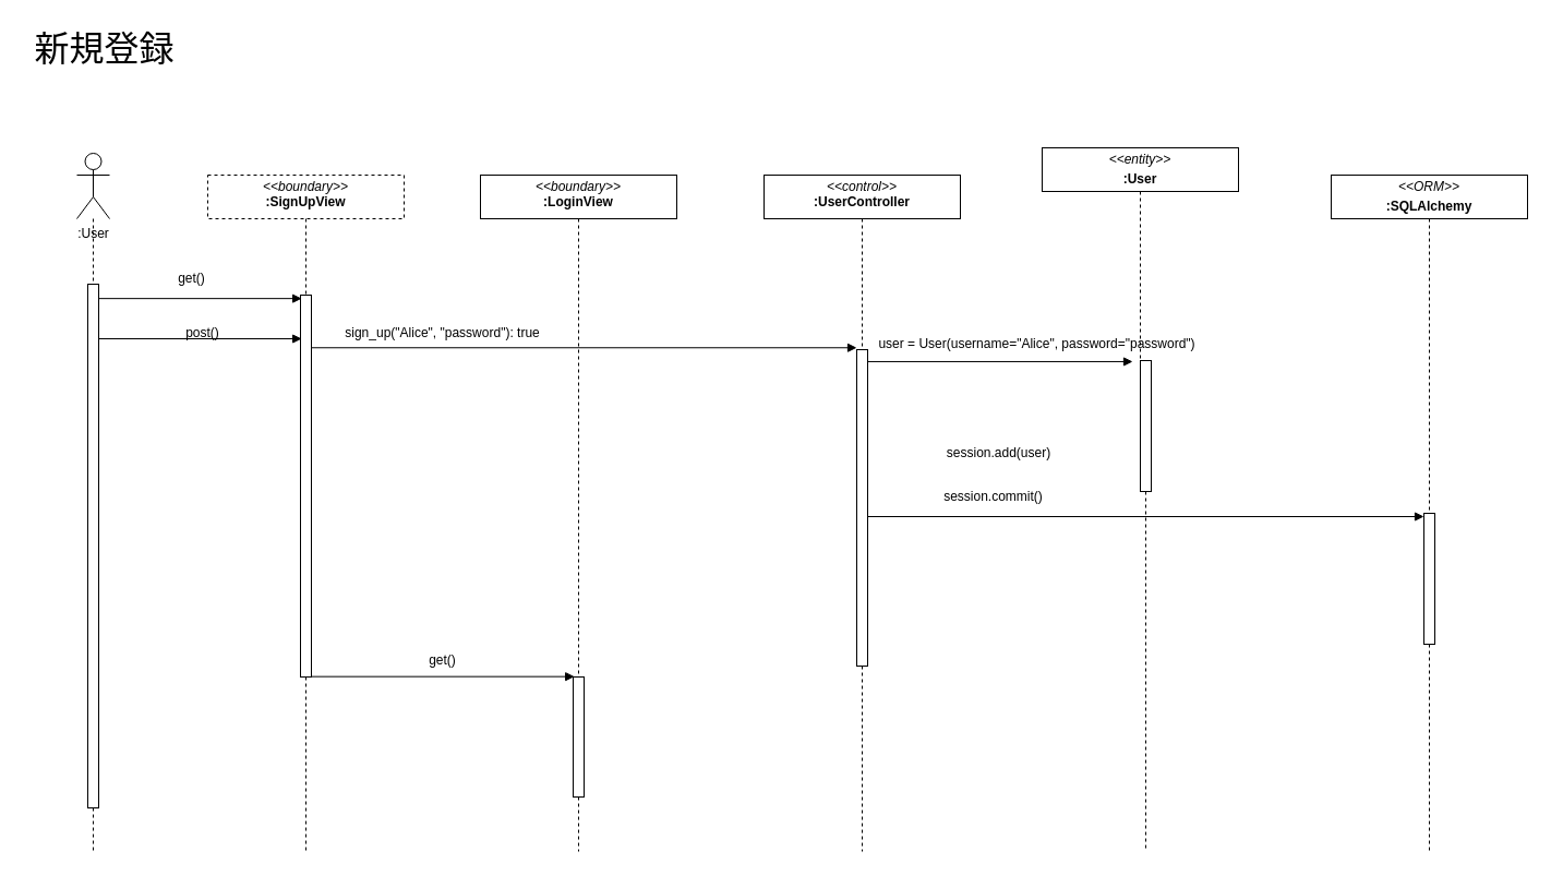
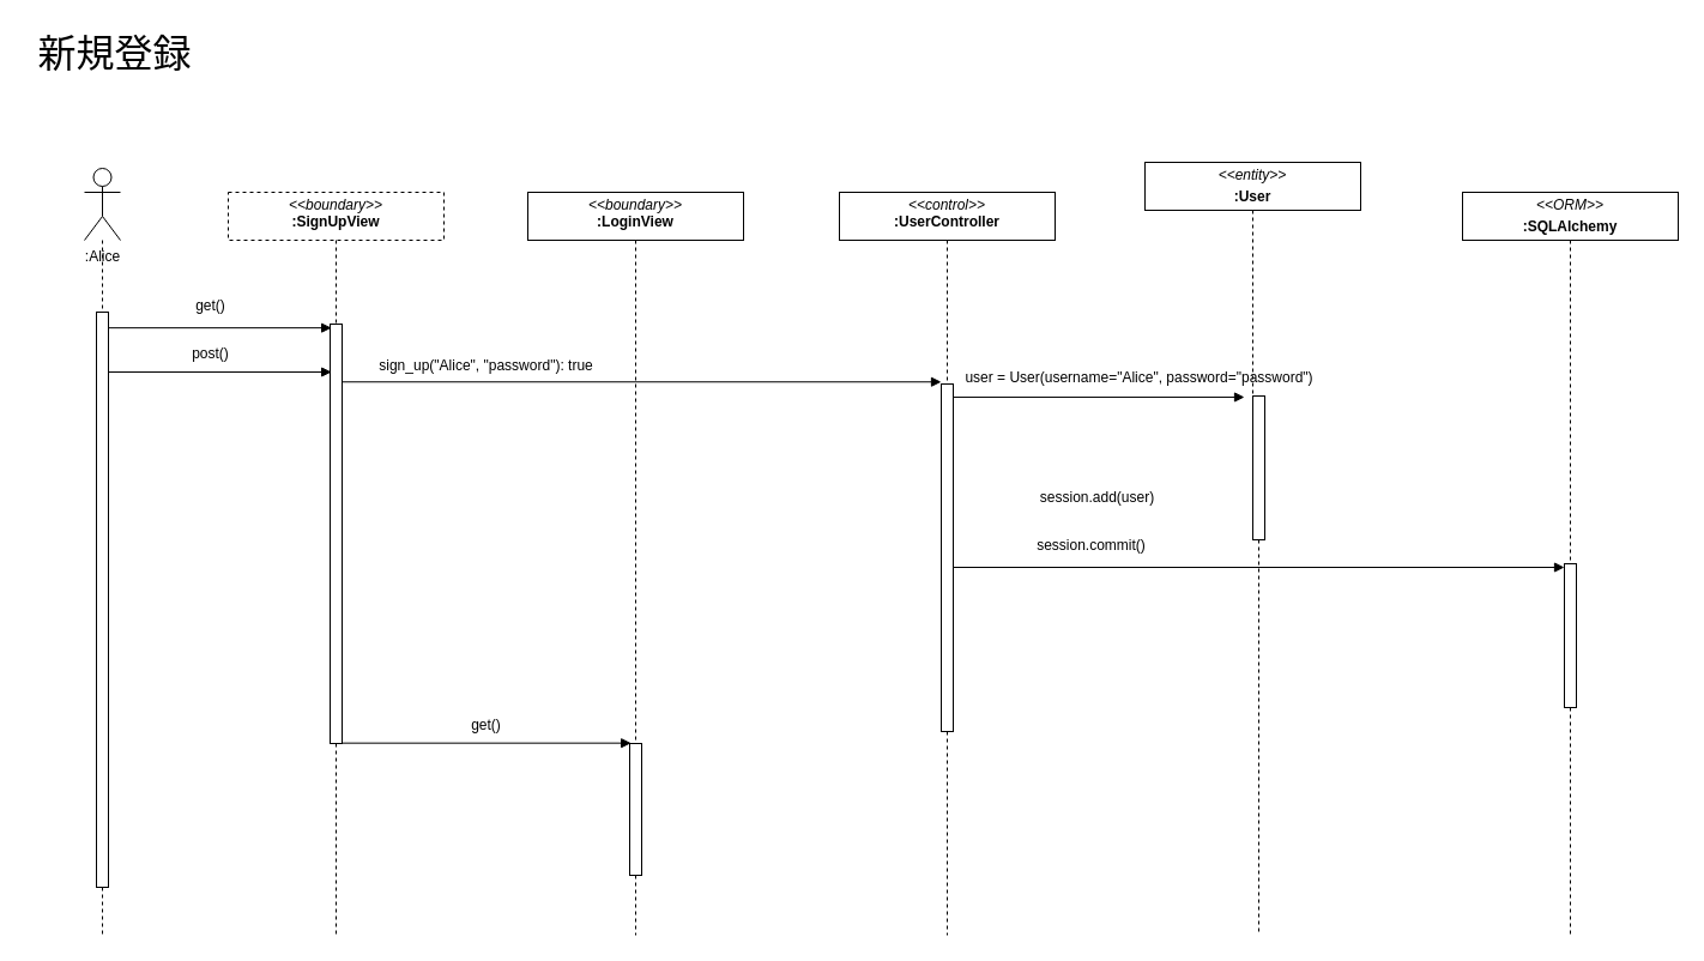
- <mxCell id="9" value=":User" style="shape=umlActor;verticalLabelPosition=bottom;verticalAlign=top;html=1;outlineConnect=0;" parent="1" vertex="1"><mxGeometry x="70" y="140" width="30" height="60" as="geometry" /></mxCell>
+ <mxCell id="9" value=":Alice" style="shape=umlActor;verticalLabelPosition=bottom;verticalAlign=top;html=1;outlineConnect=0;" parent="1" vertex="1"><mxGeometry x="70" y="140" width="30" height="60" as="geometry" /></mxCell>
- <mxCell id="33" value="post()" style="text;html=1;align=center;verticalAlign=middle;resizable=0;points=[];autosize=1;strokeColor=none;fillColor=none;" parent="1" vertex="1"><mxGeometry x="160" y="290" width="50" height="30" as="geometry" /></mxCell>
+ <mxCell id="33" value="post()" style="text;html=1;align=center;verticalAlign=middle;resizable=0;points=[];autosize=1;strokeColor=none;fillColor=none;" parent="1" vertex="1"><mxGeometry x="150" y="280" width="50" height="30" as="geometry" /></mxCell>
